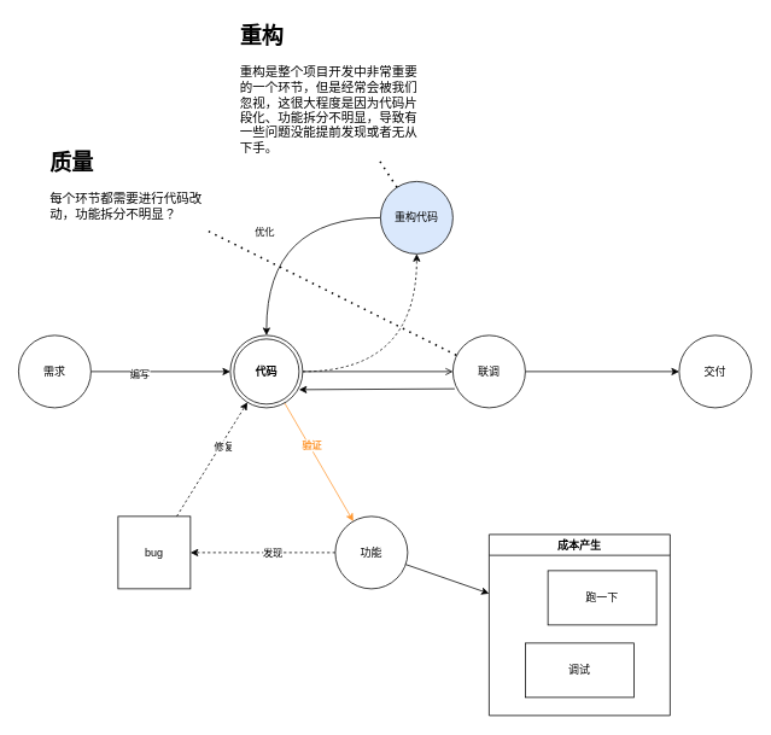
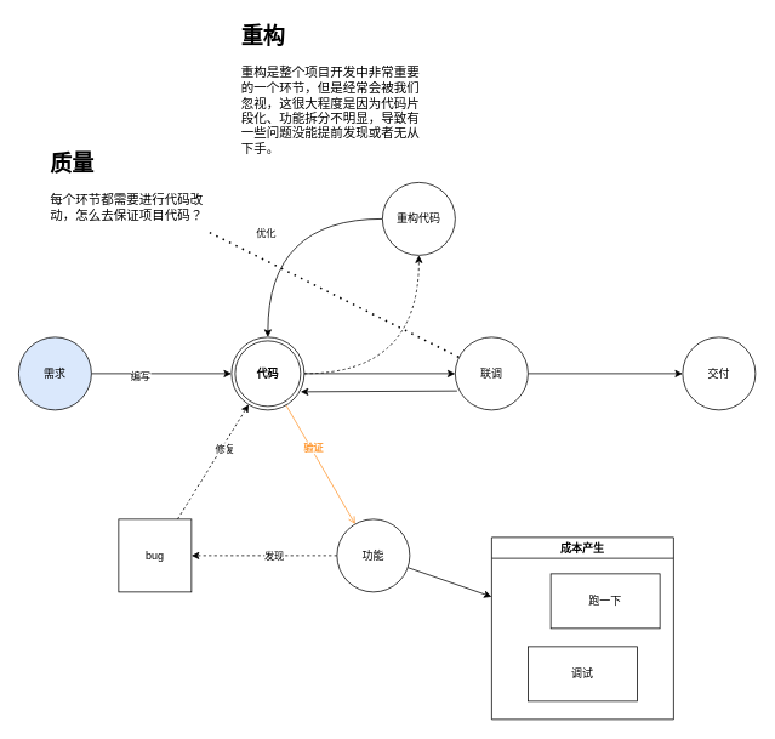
- <mxCell id="29" value="&lt;h1&gt;质量&lt;/h1&gt;&lt;p&gt;&lt;font style=&quot;font-size: 14px&quot;&gt;每个环节都需要进行代码改动，功能拆分不明显？&lt;/font&gt;&lt;/p&gt;" style="text;html=1;strokeColor=none;fillColor=none;spacing=5;spacingTop=-20;whiteSpace=wrap;overflow=hidden;rounded=0;fontSize=12;fontColor=#000000;" parent="1" vertex="1"><mxGeometry x="50" y="160" width="180" height="100" as="geometry" /></mxCell>
+ <mxCell id="29" value="&lt;h1&gt;质量&lt;/h1&gt;&lt;p&gt;&lt;font style=&quot;font-size: 14px&quot;&gt;每个环节都需要进行代码改动，怎么去保证项目代码？&lt;/font&gt;&lt;/p&gt;" style="text;html=1;strokeColor=none;fillColor=none;spacing=5;spacingTop=-20;whiteSpace=wrap;overflow=hidden;rounded=0;fontSize=12;fontColor=#000000;" parent="1" vertex="1"><mxGeometry x="50" y="160" width="180" height="100" as="geometry" /></mxCell>
- <mxCell id="24" value="" style="endArrow=none;dashed=1;html=1;dashPattern=1 3;strokeWidth=2;" parent="1" source="22" target="23" edge="1"><mxGeometry width="50" height="50" relative="1" as="geometry"><mxPoint x="580" y="460" as="sourcePoint" /><mxPoint x="650.711" y="410" as="targetPoint" /></mxGeometry></mxCell>
- <mxCell id="22" value="重构代码" style="ellipse;whiteSpace=wrap;html=1;aspect=fixed;fillColor=#dae8fc;" parent="1" vertex="1"><mxGeometry x="420" y="200" width="80" height="80" as="geometry" /></mxCell>
+ <mxCell id="22" value="重构代码" style="ellipse;whiteSpace=wrap;html=1;aspect=fixed;" parent="1" vertex="1"><mxGeometry x="420" y="200" width="80" height="80" as="geometry" /></mxCell>
- <mxCell id="4" value="需求" style="ellipse;whiteSpace=wrap;html=1;aspect=fixed;" parent="1" vertex="1"><mxGeometry x="20" y="370" width="80" height="80" as="geometry" /></mxCell>
+ <mxCell id="4" value="需求" style="ellipse;whiteSpace=wrap;html=1;aspect=fixed;fillColor=#dae8fc;" parent="1" vertex="1"><mxGeometry x="20" y="370" width="80" height="80" as="geometry" /></mxCell>
- <mxCell id="21" value="" style="edgeStyle=orthogonalEdgeStyle;orthogonalLoop=1;jettySize=auto;html=1;endArrow=open;" parent="1" source="8" target="27" edge="1"><mxGeometry relative="1" as="geometry" /></mxCell>
+ <mxCell id="21" value="" style="edgeStyle=orthogonalEdgeStyle;orthogonalLoop=1;jettySize=auto;html=1;" parent="1" source="8" target="27" edge="1"><mxGeometry relative="1" as="geometry" /></mxCell>
- <mxCell id="5" style="orthogonalLoop=1;jettySize=auto;html=1;strokeColor=#FF9933;fillColor=#fff2cc;" parent="1" source="8" target="12" edge="1"><mxGeometry relative="1" as="geometry" /></mxCell>
+ <mxCell id="5" style="orthogonalLoop=1;jettySize=auto;html=1;strokeColor=#FF9933;fillColor=#fff2cc;endArrow=open;" parent="1" source="8" target="12" edge="1"><mxGeometry relative="1" as="geometry" /></mxCell>
